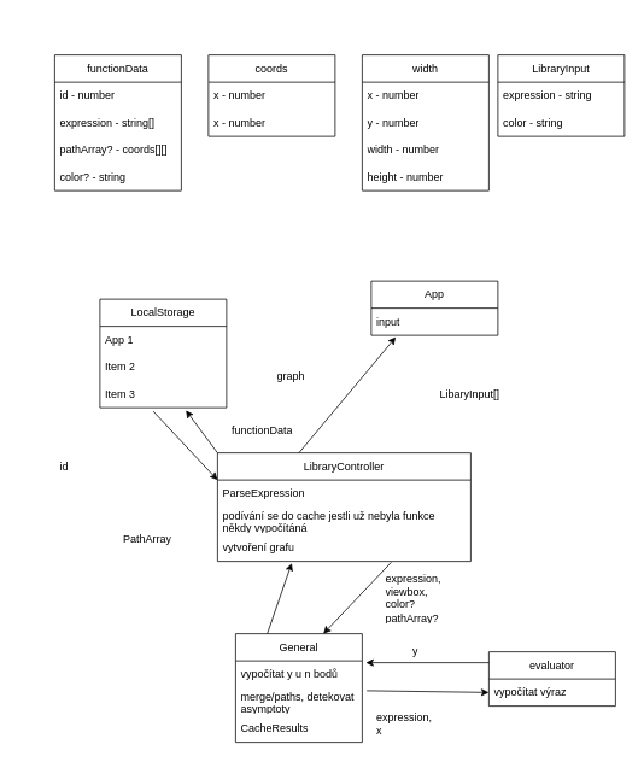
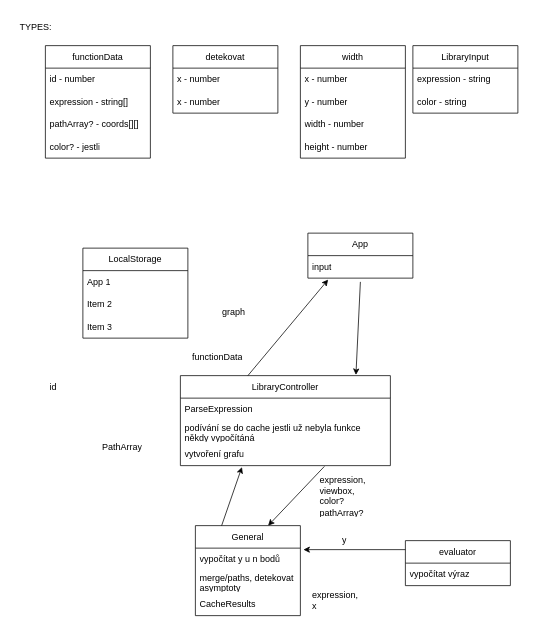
+ <mxCell id="42" value="TYPES:" style="text;strokeColor=none;fillColor=none;align=left;verticalAlign=middle;spacingLeft=4;spacingRight=4;overflow=hidden;points=[[0,0.5],[1,0.5]];portConstraint=eastwest;rotatable=0;whiteSpace=wrap;html=1;" vertex="1" parent="1"><mxGeometry x="20" y="20" width="80" height="30" as="geometry" /></mxCell>
- <mxCell id="23" value="coords" style="swimlane;fontStyle=0;childLayout=stackLayout;horizontal=1;startSize=30;horizontalStack=0;resizeParent=1;resizeParentMax=0;resizeLast=0;collapsible=1;marginBottom=0;whiteSpace=wrap;html=1;" vertex="1" parent="1"><mxGeometry x="230" y="60" width="140" height="90" as="geometry" /></mxCell>
+ <mxCell id="23" value="detekovat" style="swimlane;fontStyle=0;childLayout=stackLayout;horizontal=1;startSize=30;horizontalStack=0;resizeParent=1;resizeParentMax=0;resizeLast=0;collapsible=1;marginBottom=0;whiteSpace=wrap;html=1;" vertex="1" parent="1"><mxGeometry x="230" y="60" width="140" height="90" as="geometry" /></mxCell>
- <mxCell id="22" value="color? - string" style="text;strokeColor=none;fillColor=none;align=left;verticalAlign=middle;spacingLeft=4;spacingRight=4;overflow=hidden;points=[[0,0.5],[1,0.5]];portConstraint=eastwest;rotatable=0;whiteSpace=wrap;html=1;" vertex="1" parent="18"><mxGeometry y="120" width="140" height="30" as="geometry" /></mxCell>
+ <mxCell id="22" value="color? - jestli" style="text;strokeColor=none;fillColor=none;align=left;verticalAlign=middle;spacingLeft=4;spacingRight=4;overflow=hidden;points=[[0,0.5],[1,0.5]];portConstraint=eastwest;rotatable=0;whiteSpace=wrap;html=1;" vertex="1" parent="18"><mxGeometry y="120" width="140" height="30" as="geometry" /></mxCell>
- <mxCell id="44" value="graph" style="text;strokeColor=none;fillColor=none;align=left;verticalAlign=middle;spacingLeft=4;spacingRight=4;overflow=hidden;points=[[0,0.5],[1,0.5]];portConstraint=eastwest;rotatable=0;whiteSpace=wrap;html=1;" vertex="1" parent="1"><mxGeometry x="300" y="400" width="80" height="30" as="geometry" /></mxCell>
+ <mxCell id="44" value="graph" style="text;strokeColor=none;fillColor=none;align=left;verticalAlign=middle;spacingLeft=4;spacingRight=4;overflow=hidden;points=[[0,0.5],[1,0.5]];portConstraint=eastwest;rotatable=0;whiteSpace=wrap;html=1;" vertex="1" parent="1"><mxGeometry x="290" y="400" width="80" height="30" as="geometry" /></mxCell>
+ <mxCell id="35" value="" style="endArrow=classic;html=1;rounded=0;entryX=0.836;entryY=-0.008;entryDx=0;entryDy=0;entryPerimeter=0;exitX=0.5;exitY=1.167;exitDx=0;exitDy=0;exitPerimeter=0;" edge="1" parent="1" source="7" target="2"><mxGeometry width="50" height="50" relative="1" as="geometry"><mxPoint x="460" y="380" as="sourcePoint" /><mxPoint x="477" y="370" as="targetPoint" /></mxGeometry></mxCell>
- <mxCell id="43" value="LibaryInput[]" style="text;strokeColor=none;fillColor=none;align=left;verticalAlign=middle;spacingLeft=4;spacingRight=4;overflow=hidden;points=[[0,0.5],[1,0.5]];portConstraint=eastwest;rotatable=0;whiteSpace=wrap;html=1;" vertex="1" parent="1"><mxGeometry x="480" y="420" width="80" height="30" as="geometry" /></mxCell>
- <mxCell id="38" value="" style="endArrow=classic;html=1;rounded=0;entryX=0.679;entryY=1.1;entryDx=0;entryDy=0;exitX=0;exitY=0;exitDx=0;exitDy=0;entryPerimeter=0;" edge="1" parent="1" source="2" target="11"><mxGeometry width="50" height="50" relative="1" as="geometry"><mxPoint x="110" y="550" as="sourcePoint" /><mxPoint x="225" y="552" as="targetPoint" /></mxGeometry></mxCell>
- <mxCell id="40" value="" style="endArrow=classic;html=1;rounded=0;entryX=0;entryY=0;entryDx=0;entryDy=0;exitX=0.421;exitY=1.133;exitDx=0;exitDy=0;entryPerimeter=0;exitPerimeter=0;" edge="1" parent="1" source="11" target="3"><mxGeometry width="50" height="50" relative="1" as="geometry"><mxPoint x="305" y="710" as="sourcePoint" /><mxPoint x="311" y="632" as="targetPoint" /></mxGeometry></mxCell>
- <mxCell id="37" value="" style="endArrow=classic;html=1;rounded=0;entryX=0;entryY=0.5;entryDx=0;entryDy=0;exitX=1.036;exitY=0.1;exitDx=0;exitDy=0;exitPerimeter=0;" edge="1" parent="1" source="14" target="17"><mxGeometry width="50" height="50" relative="1" as="geometry"><mxPoint x="440" y="760" as="sourcePoint" /><mxPoint x="520" y="765" as="targetPoint" /></mxGeometry></mxCell>
